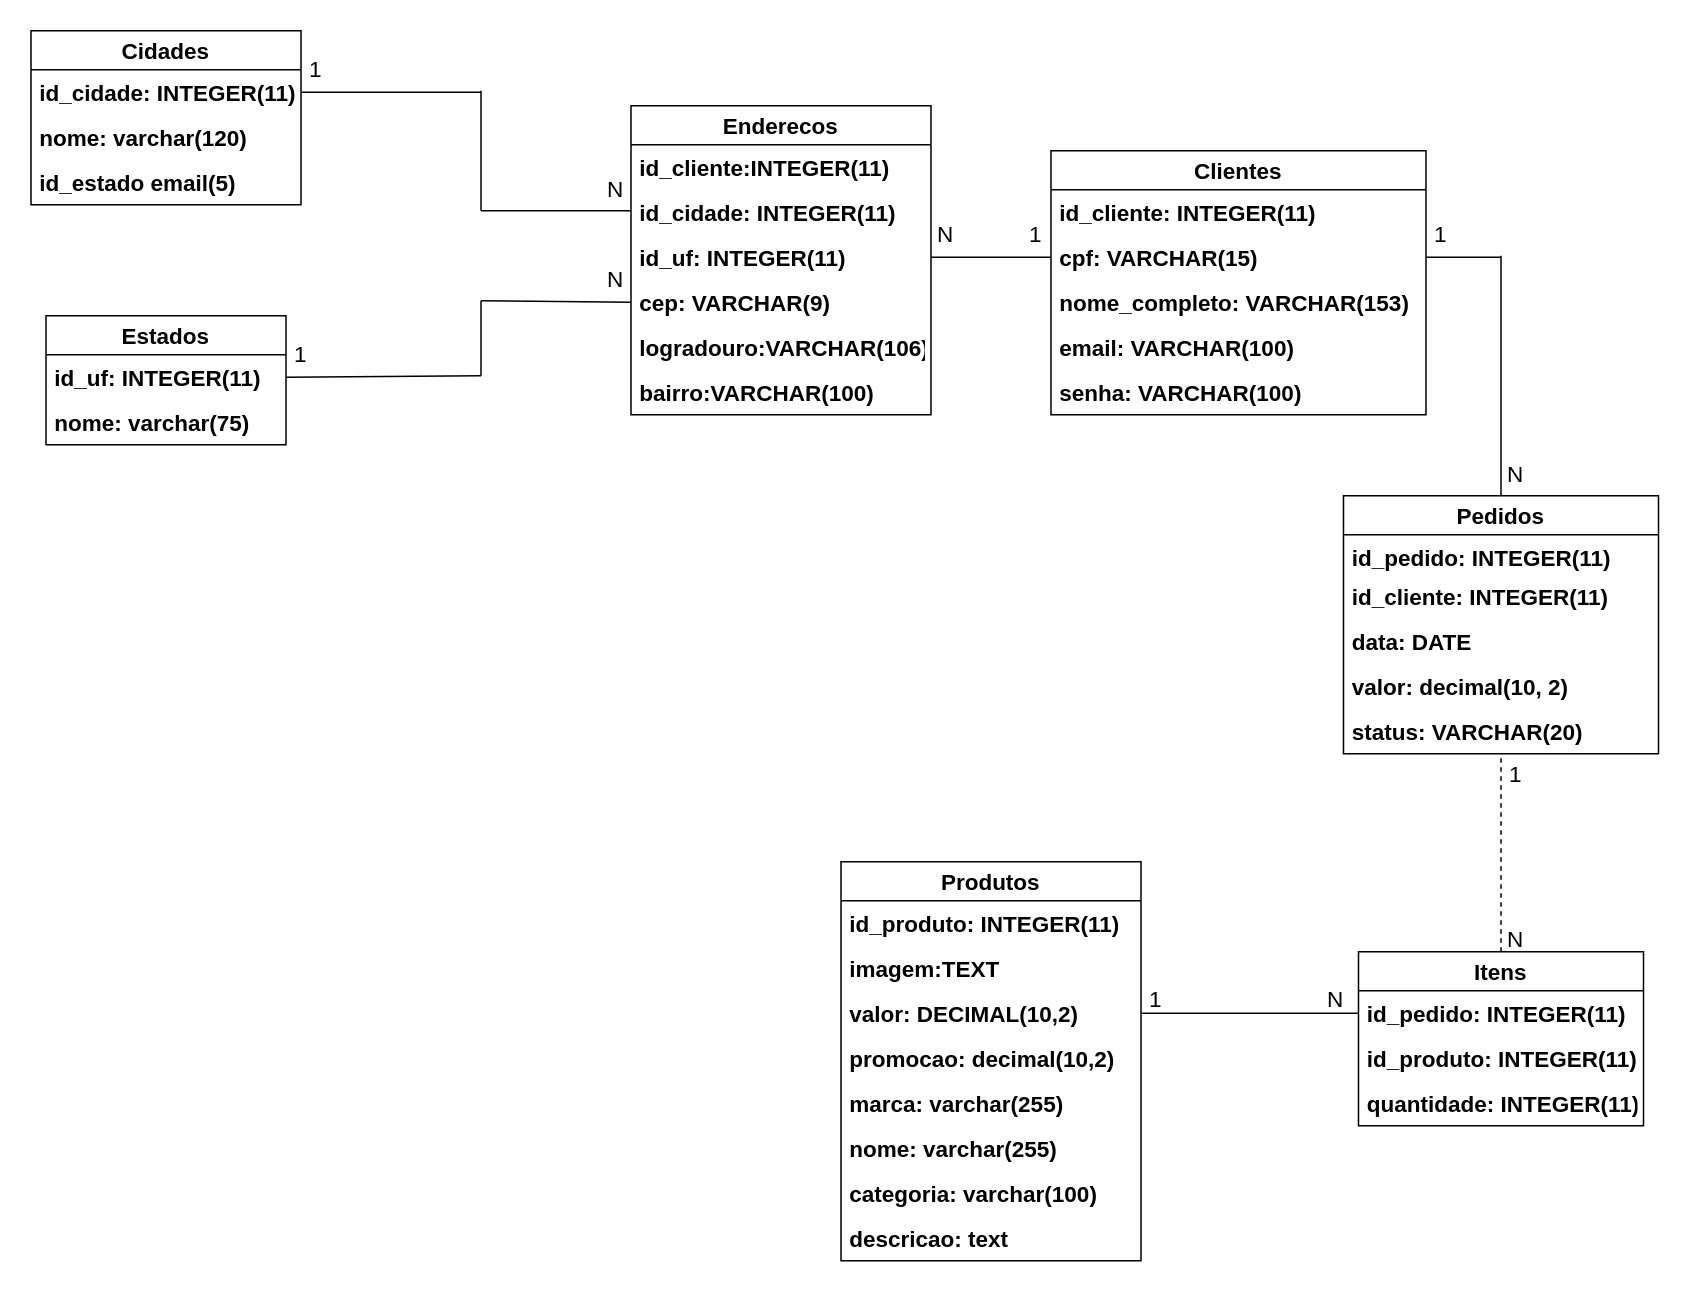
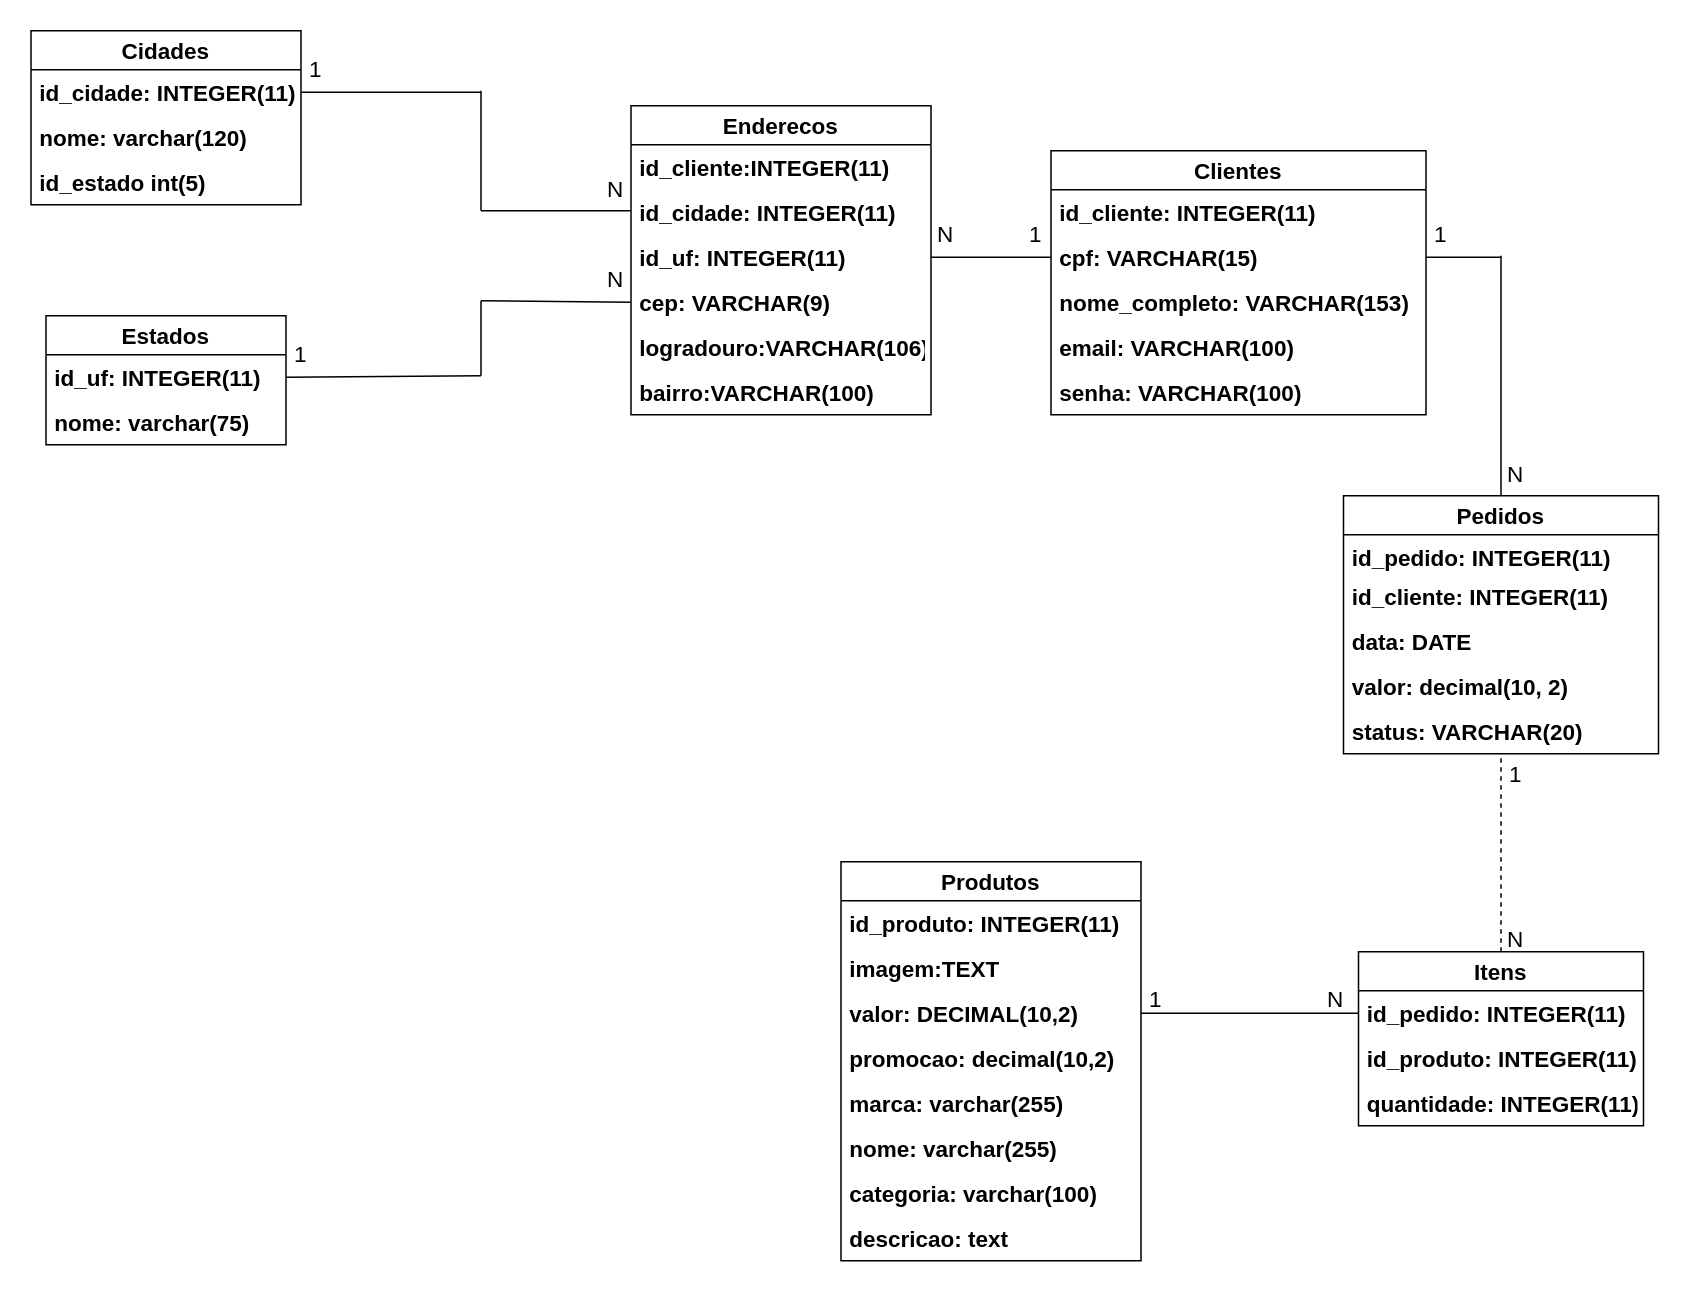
- <mxCell id="30" value="id_estado email(5)" style="text;strokeColor=none;fillColor=none;spacingLeft=4;spacingRight=4;overflow=hidden;rotatable=0;points=[[0,0.5],[1,0.5]];portConstraint=eastwest;fontSize=15;fontStyle=1" parent="27" vertex="1"><mxGeometry y="86" width="180" height="30" as="geometry" /></mxCell>
+ <mxCell id="30" value="id_estado int(5)" style="text;strokeColor=none;fillColor=none;spacingLeft=4;spacingRight=4;overflow=hidden;rotatable=0;points=[[0,0.5],[1,0.5]];portConstraint=eastwest;fontSize=15;fontStyle=1" parent="27" vertex="1"><mxGeometry y="86" width="180" height="30" as="geometry" /></mxCell>
